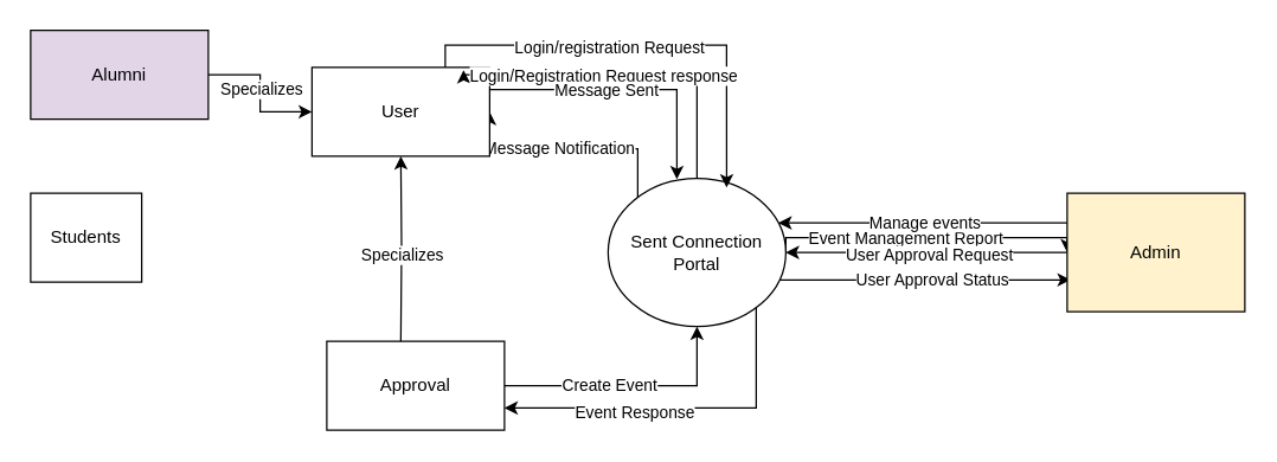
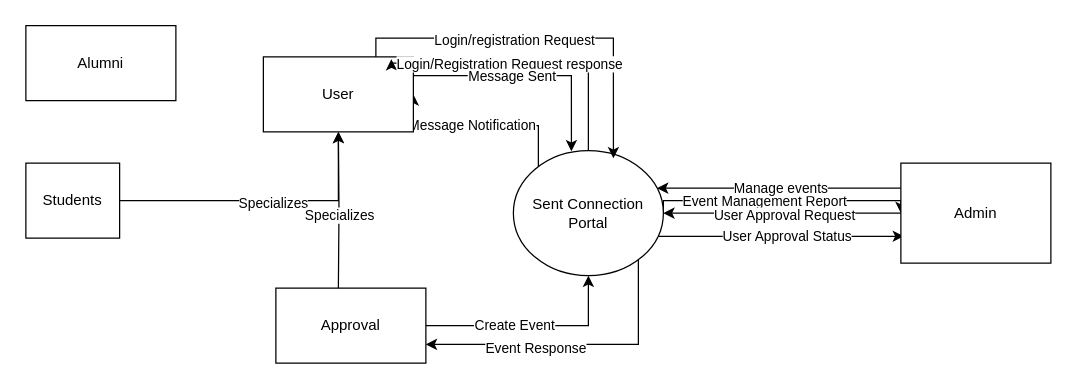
- <mxCell id="19" value="Alumni" style="rounded=0;whiteSpace=wrap;html=1;fillColor=#e1d5e7;" vertex="1" parent="1"><mxGeometry y="20" width="120" height="60" as="geometry" x="20" /></mxCell>
+ <mxCell id="19" value="Alumni" style="rounded=0;whiteSpace=wrap;html=1;" vertex="1" parent="1"><mxGeometry y="20" width="120" height="60" as="geometry" x="20" /></mxCell>
- <mxCell id="11" style="edgeStyle=orthogonalEdgeStyle;rounded=0;orthogonalLoop=1;jettySize=auto;html=1;exitX=1;exitY=0.5;exitDx=0;exitDy=0;" edge="1" parent="1" source="19" target="17"><mxGeometry relative="1" as="geometry" /></mxCell>
- <mxCell id="12" value="Specializes" style="edgeLabel;html=1;align=center;verticalAlign=middle;resizable=0;points=[];" vertex="1" connectable="0" parent="11"><mxGeometry x="-0.067" relative="1" as="geometry"><mxPoint as="offset" /></mxGeometry></mxCell>
+ <mxCell id="13" style="edgeStyle=orthogonalEdgeStyle;rounded=0;orthogonalLoop=1;jettySize=auto;html=1;exitX=1;exitY=0.5;exitDx=0;exitDy=0;" edge="1" parent="1" source="20" target="17"><mxGeometry relative="1" as="geometry" /></mxCell>
+ <mxCell id="14" value="Specializes" style="edgeLabel;html=1;align=center;verticalAlign=middle;resizable=0;points=[];" vertex="1" connectable="0" parent="13"><mxGeometry x="0.061" y="-1" relative="1" as="geometry"><mxPoint as="offset" /></mxGeometry></mxCell>
- <mxCell id="27" value="Admin" style="rounded=0;whiteSpace=wrap;html=1;fillColor=#fff2cc;" vertex="1" parent="1"><mxGeometry x="720" y="130" width="120" height="80" as="geometry" /></mxCell>
+ <mxCell id="27" value="Admin" style="rounded=0;whiteSpace=wrap;html=1;" vertex="1" parent="1"><mxGeometry x="720" y="130" width="120" height="80" as="geometry" /></mxCell>
